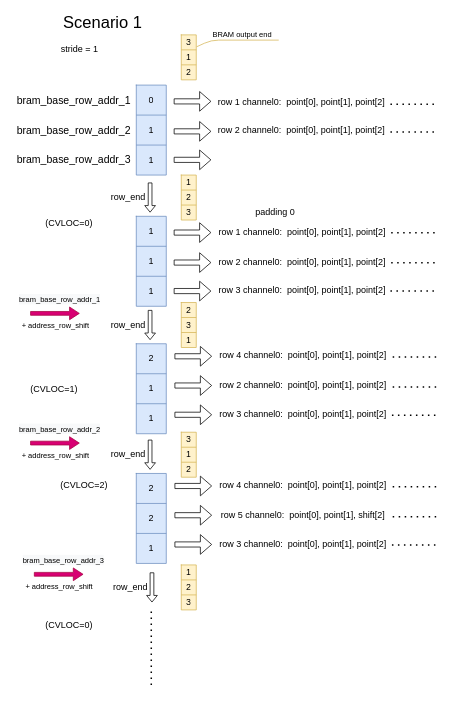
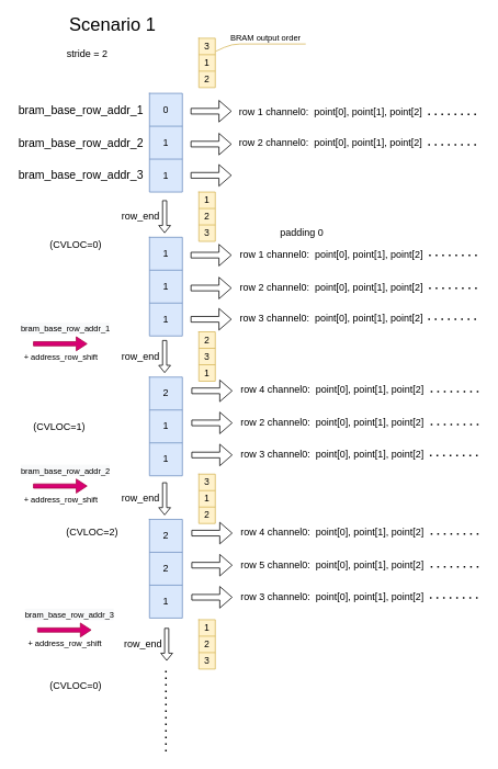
- <mxCell id="41" value="&lt;font style=&quot;font-size: 10px&quot;&gt;BRAM output end&lt;/font&gt;" style="text;html=1;align=center;verticalAlign=middle;resizable=0;points=[];autosize=1;strokeColor=none;" parent="1" vertex="1"><mxGeometry x="272" y="35" width="100" height="20" as="geometry" /></mxCell>
+ <mxCell id="41" value="&lt;font style=&quot;font-size: 10px&quot;&gt;BRAM output order&lt;/font&gt;" style="text;html=1;align=center;verticalAlign=middle;resizable=0;points=[];autosize=1;strokeColor=none;" parent="1" vertex="1"><mxGeometry x="272" y="35" width="100" height="20" as="geometry" /></mxCell>
- <mxCell id="61" value="stride = 1" style="text;html=1;align=center;verticalAlign=middle;resizable=0;points=[];autosize=1;strokeColor=none;" parent="1" vertex="1"><mxGeometry x="70" y="55" width="70" height="20" as="geometry" /></mxCell>
+ <mxCell id="61" value="stride = 2" style="text;html=1;align=center;verticalAlign=middle;resizable=0;points=[];autosize=1;strokeColor=none;" parent="1" vertex="1"><mxGeometry x="70" y="55" width="70" height="20" as="geometry" /></mxCell>
- <mxCell id="101" value="row 5 channel0:&amp;nbsp; point[0], point[1], shift[2]" style="text;html=1;align=center;verticalAlign=middle;resizable=0;points=[];autosize=1;strokeColor=none;" parent="1" vertex="1"><mxGeometry x="286" y="678" width="233" height="18" as="geometry" /></mxCell>
+ <mxCell id="101" value="row 5 channel0:&amp;nbsp; point[0], point[1], point[2]" style="text;html=1;align=center;verticalAlign=middle;resizable=0;points=[];autosize=1;strokeColor=none;" parent="1" vertex="1"><mxGeometry x="286" y="678" width="233" height="18" as="geometry" /></mxCell>
